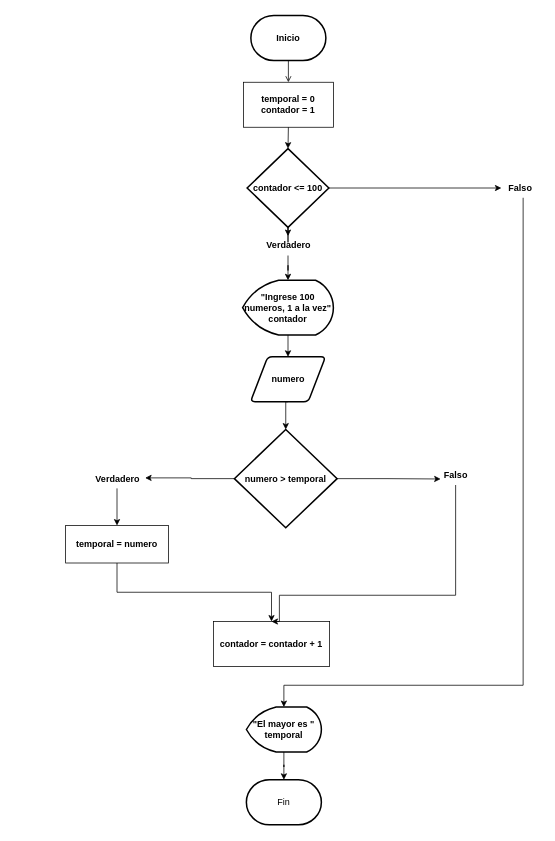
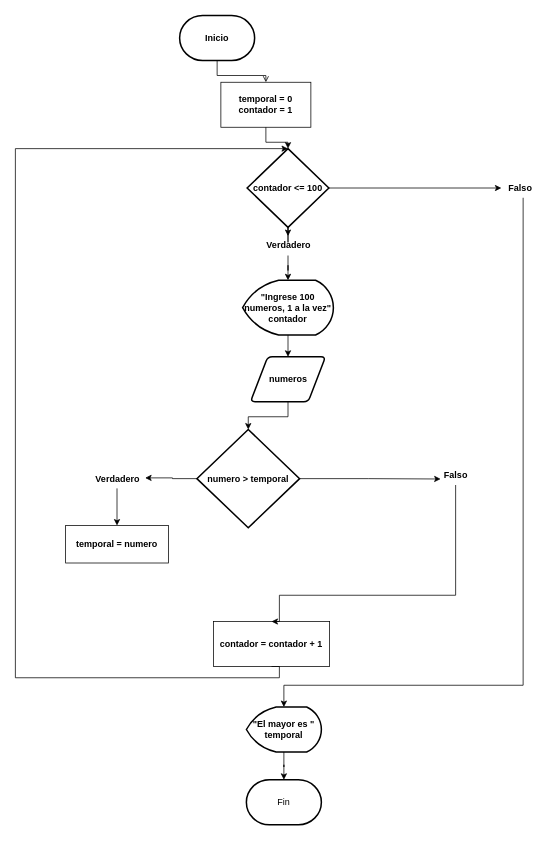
- <mxCell id="8" value="&lt;b&gt;Inicio&lt;/b&gt;" style="strokeWidth=2;html=1;shape=mxgraph.flowchart.terminator;whiteSpace=wrap;" parent="1" vertex="1"><mxGeometry x="334" y="20" width="100" height="60" as="geometry" /></mxCell>
+ <mxCell id="8" value="&lt;b&gt;Inicio&lt;/b&gt;" style="strokeWidth=2;html=1;shape=mxgraph.flowchart.terminator;whiteSpace=wrap;" parent="1" vertex="1"><mxGeometry x="239" y="20" width="100" height="60" as="geometry" /></mxCell>
- <mxCell id="2" value="&lt;div&gt;&lt;b&gt;temporal = 0 &lt;br&gt;&lt;/b&gt;&lt;/div&gt;&lt;div&gt;&lt;b&gt;contador = 1&lt;br&gt;&lt;/b&gt;&lt;/div&gt;" style="rounded=0;whiteSpace=wrap;html=1;" parent="1" vertex="1"><mxGeometry x="324" y="109" width="120" height="60" as="geometry" /></mxCell>
+ <mxCell id="2" value="&lt;div&gt;&lt;b&gt;temporal = 0 &lt;br&gt;&lt;/b&gt;&lt;/div&gt;&lt;div&gt;&lt;b&gt;contador = 1&lt;br&gt;&lt;/b&gt;&lt;/div&gt;" style="rounded=0;whiteSpace=wrap;html=1;" parent="1" vertex="1"><mxGeometry x="294" y="109" width="120" height="60" as="geometry" /></mxCell>
- <mxCell id="16" value="&lt;b&gt;numero&lt;/b&gt;" style="shape=parallelogram;html=1;strokeWidth=2;perimeter=parallelogramPerimeter;whiteSpace=wrap;rounded=1;arcSize=12;size=0.23;" parent="1" vertex="1"><mxGeometry x="333.5" y="475" width="100" height="60" as="geometry" /></mxCell>
+ <mxCell id="16" value="&lt;b&gt;numeros&lt;/b&gt;" style="shape=parallelogram;html=1;strokeWidth=2;perimeter=parallelogramPerimeter;whiteSpace=wrap;rounded=1;arcSize=12;size=0.23;" parent="1" vertex="1"><mxGeometry x="333.5" y="475" width="100" height="60" as="geometry" /></mxCell>
+ <mxCell id="30" style="edgeStyle=orthogonalEdgeStyle;rounded=0;orthogonalLoop=1;jettySize=auto;html=1;exitX=0.5;exitY=1;exitDx=0;exitDy=0;entryX=0.5;entryY=0;entryDx=0;entryDy=0;entryPerimeter=0;" edge="1" parent="1" source="5" target="11"><mxGeometry relative="1" as="geometry"><Array as="points"><mxPoint x="372" y="903" /><mxPoint x="20" y="903" /><mxPoint x="20" y="198" /></Array></mxGeometry></mxCell>
- <mxCell id="12" value="&lt;b&gt;numero &amp;gt; temporal&lt;/b&gt;" style="strokeWidth=2;html=1;shape=mxgraph.flowchart.decision;whiteSpace=wrap;" parent="1" vertex="1"><mxGeometry x="312" y="572" width="137" height="131" as="geometry" /></mxCell>
+ <mxCell id="12" value="&lt;b&gt;numero &amp;gt; temporal&lt;/b&gt;" style="strokeWidth=2;html=1;shape=mxgraph.flowchart.decision;whiteSpace=wrap;" parent="1" vertex="1"><mxGeometry x="262" y="572" width="137" height="131" as="geometry" /></mxCell>
- <mxCell id="3" style="edgeStyle=orthogonalEdgeStyle;rounded=0;orthogonalLoop=1;jettySize=auto;html=1;exitX=0.5;exitY=1;exitDx=0;exitDy=0;entryX=0.5;entryY=0;entryDx=0;entryDy=0;" parent="1" source="4" target="5" edge="1"><mxGeometry relative="1" as="geometry" /></mxCell>
